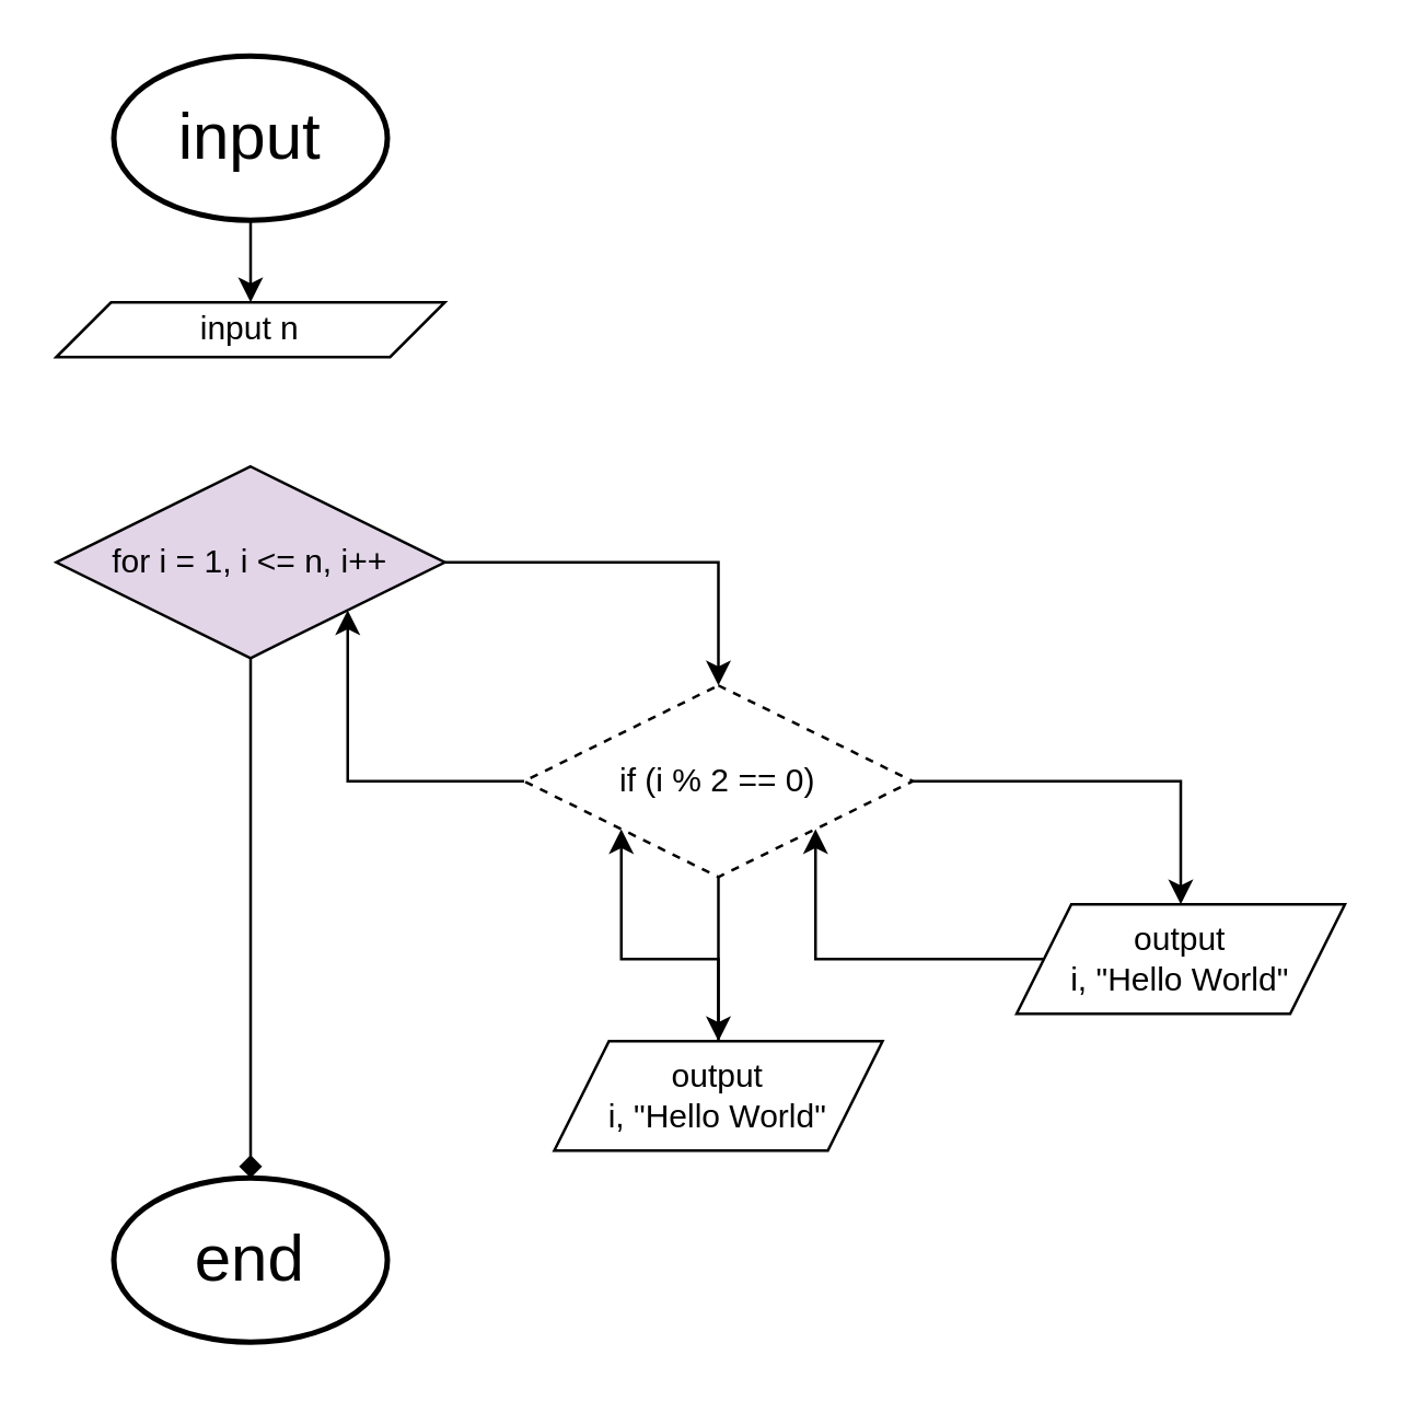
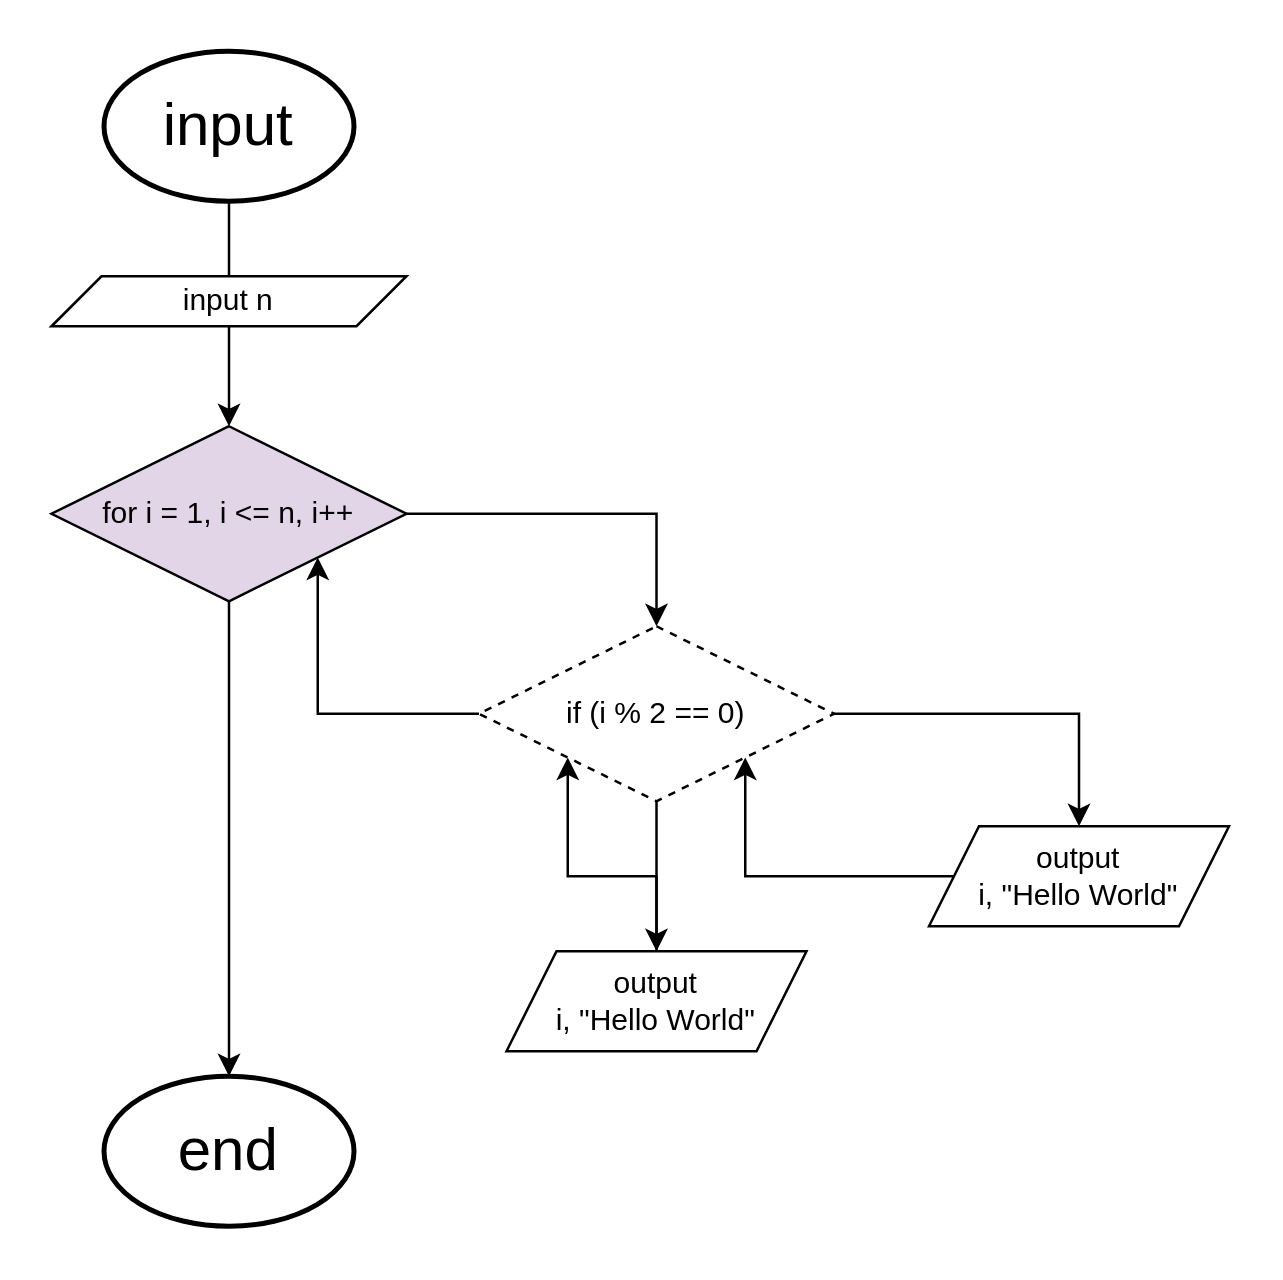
- <mxCell id="2" style="edgeStyle=orthogonalEdgeStyle;rounded=0;orthogonalLoop=1;jettySize=auto;html=1;entryX=0.5;entryY=0;entryDx=0;entryDy=0;" edge="1" parent="1" source="3" target="8"><mxGeometry relative="1" as="geometry" /></mxCell>
+ <mxCell id="2" style="edgeStyle=orthogonalEdgeStyle;rounded=0;orthogonalLoop=1;jettySize=auto;html=1;entryX=0.5;entryY=0;entryDx=0;entryDy=0;endArrow=none;" edge="1" parent="1" source="3" target="8"><mxGeometry relative="1" as="geometry" /></mxCell>
+ <mxCell id="7" style="edgeStyle=orthogonalEdgeStyle;rounded=0;orthogonalLoop=1;jettySize=auto;html=1;entryX=0.5;entryY=0;entryDx=0;entryDy=0;" edge="1" parent="1" source="8" target="5"><mxGeometry relative="1" as="geometry" /></mxCell>
- <mxCell id="13" style="edgeStyle=orthogonalEdgeStyle;rounded=0;orthogonalLoop=1;jettySize=auto;html=1;entryX=0.5;entryY=0;entryDx=0;entryDy=0;entryPerimeter=0;endArrow=diamond;" edge="1" parent="1" source="5" target="6"><mxGeometry relative="1" as="geometry" /></mxCell>
+ <mxCell id="13" style="edgeStyle=orthogonalEdgeStyle;rounded=0;orthogonalLoop=1;jettySize=auto;html=1;entryX=0.5;entryY=0;entryDx=0;entryDy=0;entryPerimeter=0;" edge="1" parent="1" source="5" target="6"><mxGeometry relative="1" as="geometry" /></mxCell>
